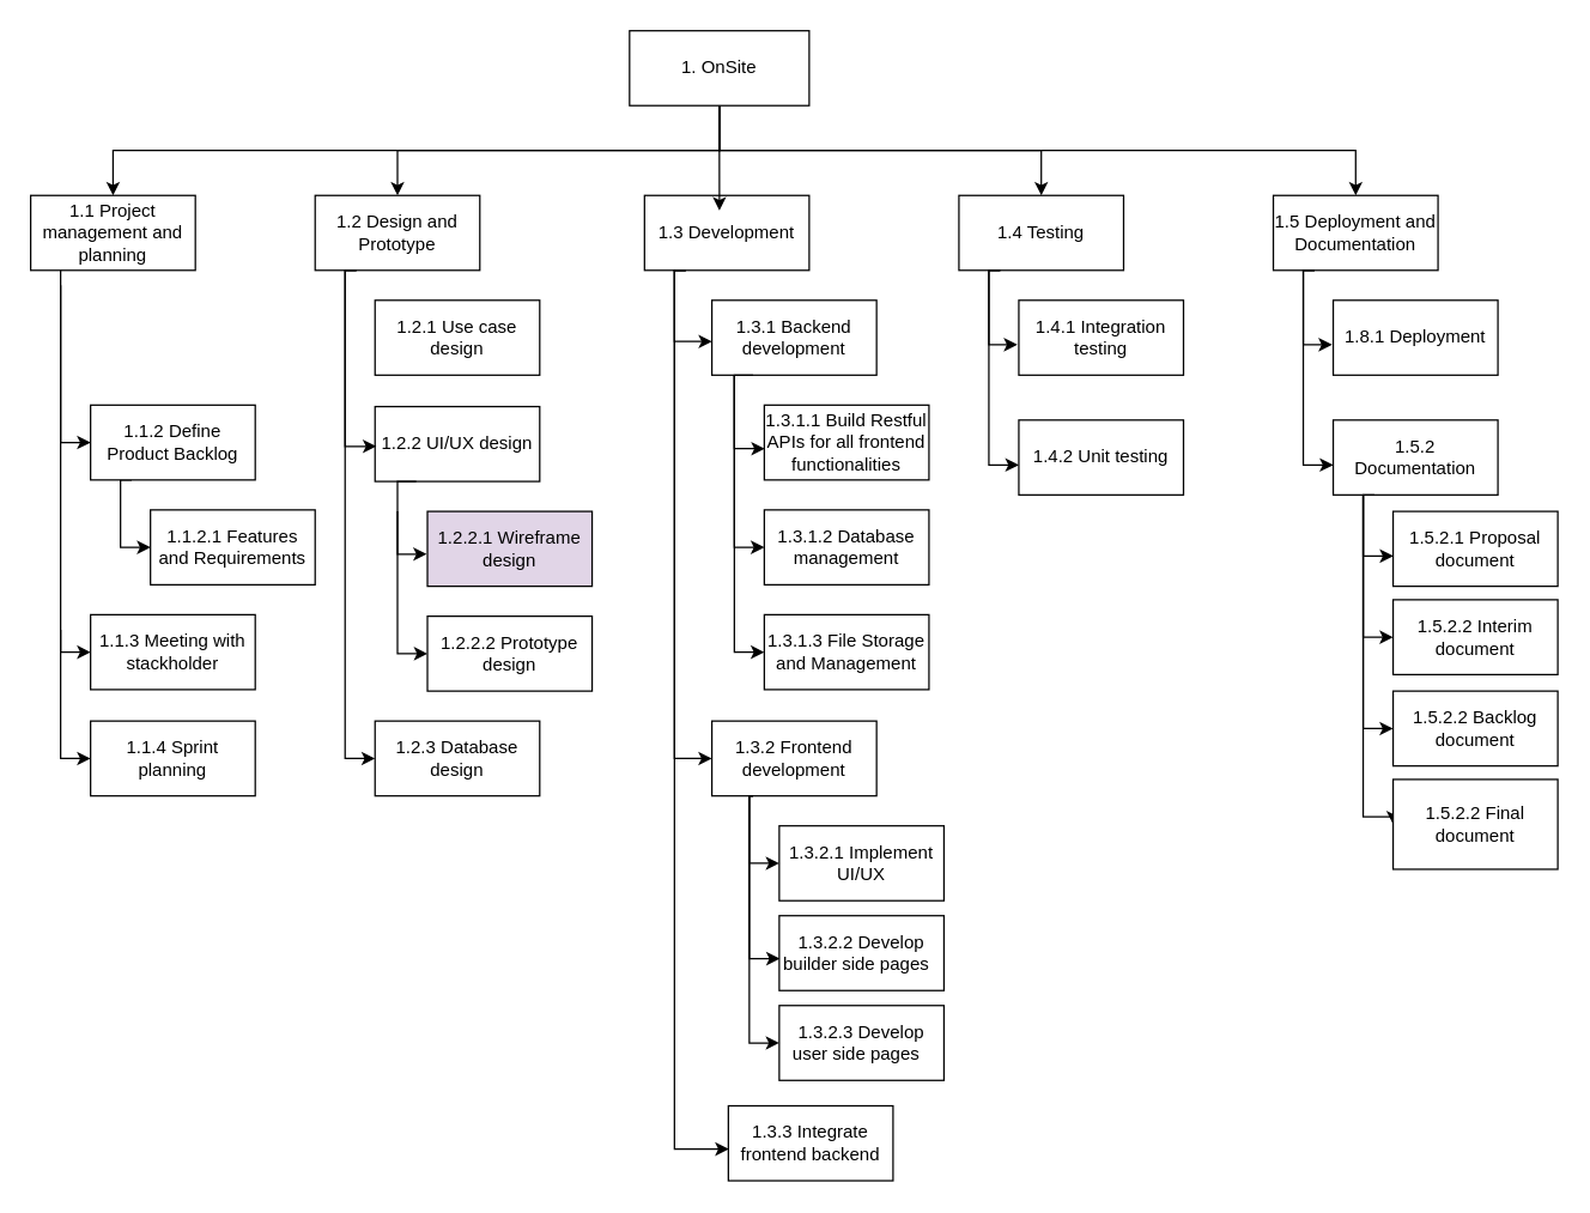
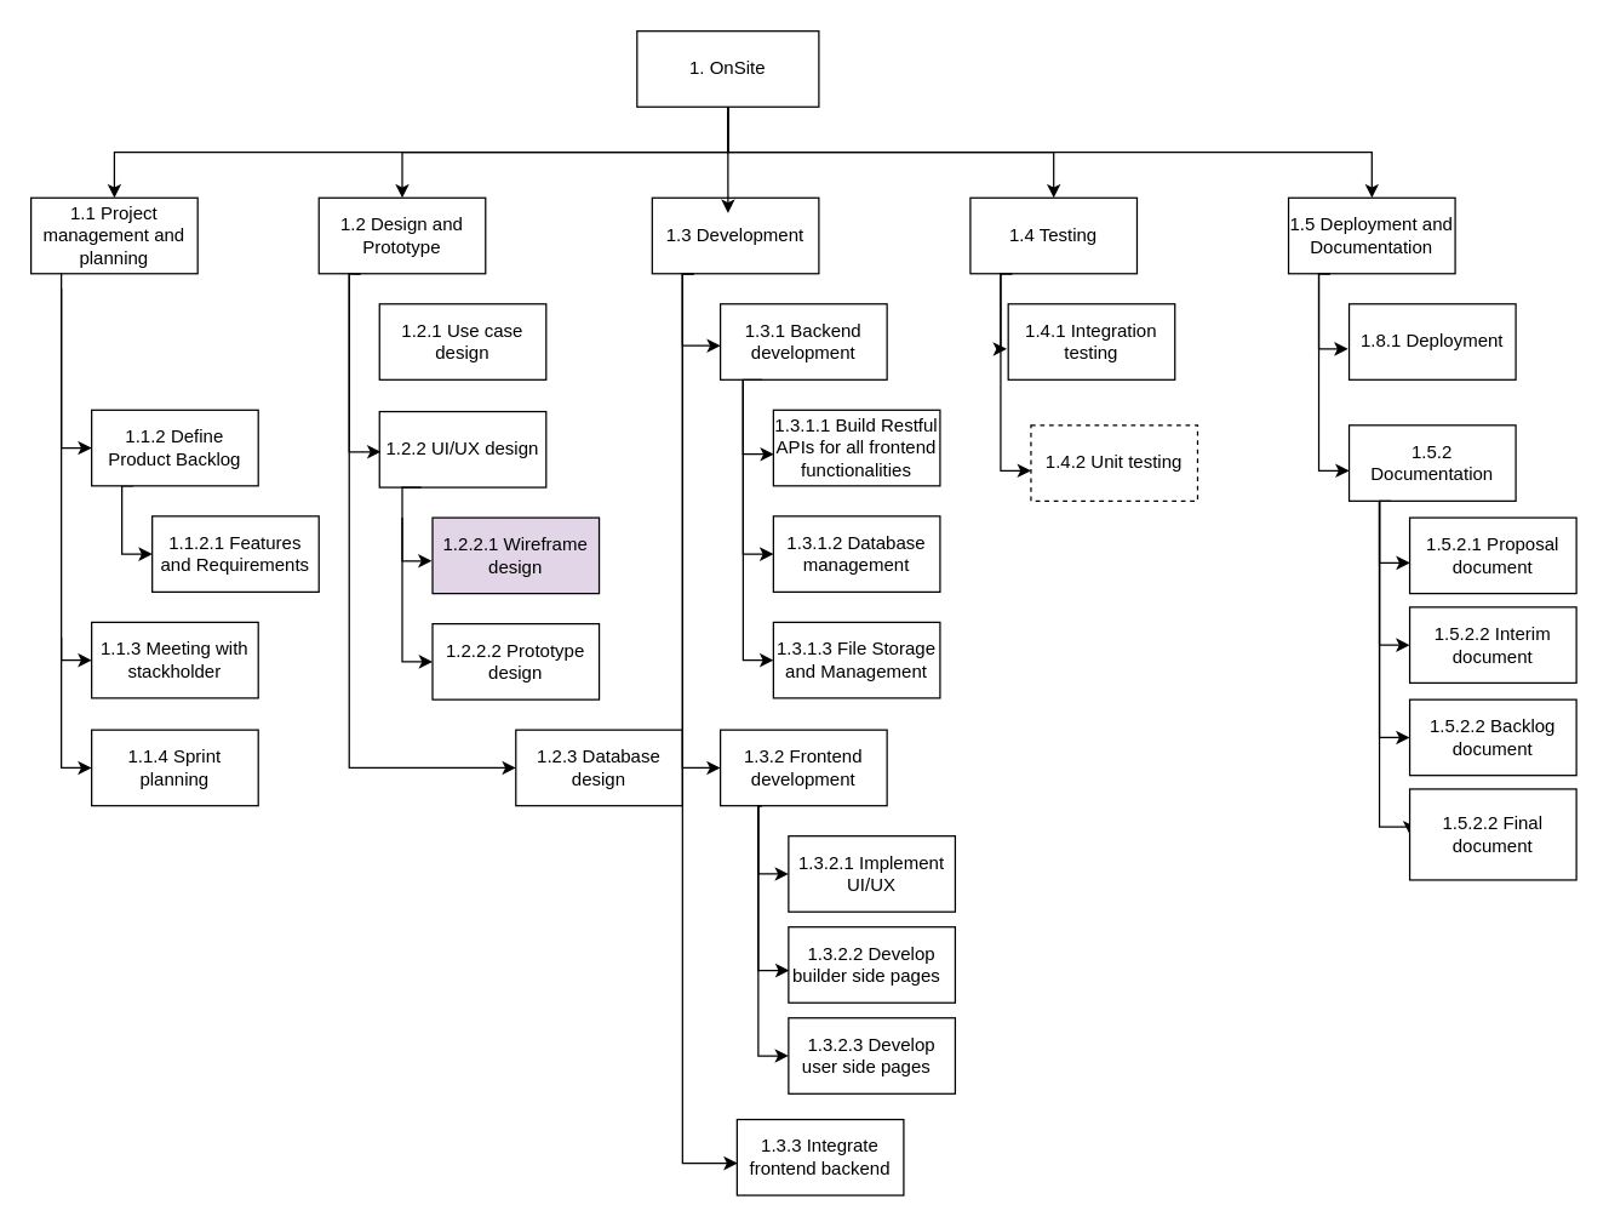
- <mxCell id="44" value="1.4.1 Integration testing" style="rounded=0;whiteSpace=wrap;html=1;" parent="1" vertex="1"><mxGeometry x="680" y="200" width="110" height="50" as="geometry" /></mxCell>
+ <mxCell id="44" value="1.4.1 Integration testing" style="rounded=0;whiteSpace=wrap;html=1;" parent="1" vertex="1"><mxGeometry x="665" y="200" width="110" height="50" as="geometry" /></mxCell>
- <mxCell id="45" value="1.4.2 Unit testing" style="rounded=0;whiteSpace=wrap;html=1;" parent="1" vertex="1"><mxGeometry x="680" y="280" width="110" height="50" as="geometry" /></mxCell>
+ <mxCell id="45" value="1.4.2 Unit testing" style="rounded=0;whiteSpace=wrap;html=1;dashed=1;" parent="1" vertex="1"><mxGeometry x="680" y="280" width="110" height="50" as="geometry" /></mxCell>
- <mxCell id="27" value="1.2.3 Database design" style="rounded=0;whiteSpace=wrap;html=1;" parent="1" vertex="1"><mxGeometry x="250" y="481" width="110" height="50" as="geometry" /></mxCell>
+ <mxCell id="27" value="1.2.3 Database design" style="rounded=0;whiteSpace=wrap;html=1;" parent="1" vertex="1"><mxGeometry x="340" y="481" width="110" height="50" as="geometry" /></mxCell>
